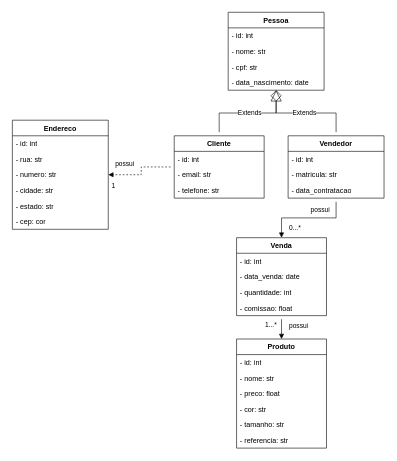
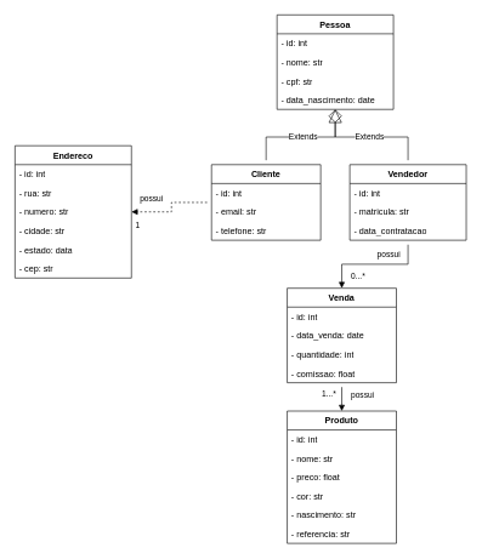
- <mxCell id="20" value="- estado: str" style="text;strokeColor=none;fillColor=none;align=left;verticalAlign=top;spacingLeft=4;spacingRight=4;overflow=hidden;rotatable=0;points=[[0,0.5],[1,0.5]];portConstraint=eastwest;whiteSpace=wrap;html=1;" parent="15" vertex="1"><mxGeometry y="130" width="160" height="26" as="geometry" /></mxCell>
+ <mxCell id="20" value="- estado: data" style="text;strokeColor=none;fillColor=none;align=left;verticalAlign=top;spacingLeft=4;spacingRight=4;overflow=hidden;rotatable=0;points=[[0,0.5],[1,0.5]];portConstraint=eastwest;whiteSpace=wrap;html=1;" parent="15" vertex="1"><mxGeometry y="130" width="160" height="26" as="geometry" /></mxCell>
- <mxCell id="21" value="&lt;div&gt;- cep: cor&lt;/div&gt;" style="text;strokeColor=none;fillColor=none;align=left;verticalAlign=top;spacingLeft=4;spacingRight=4;overflow=hidden;rotatable=0;points=[[0,0.5],[1,0.5]];portConstraint=eastwest;whiteSpace=wrap;html=1;" parent="15" vertex="1"><mxGeometry y="156" width="160" height="26" as="geometry" /></mxCell>
+ <mxCell id="21" value="&lt;div&gt;- cep: str&lt;/div&gt;" style="text;strokeColor=none;fillColor=none;align=left;verticalAlign=top;spacingLeft=4;spacingRight=4;overflow=hidden;rotatable=0;points=[[0,0.5],[1,0.5]];portConstraint=eastwest;whiteSpace=wrap;html=1;" parent="15" vertex="1"><mxGeometry y="156" width="160" height="26" as="geometry" /></mxCell>
- <mxCell id="36" value="- tamanho: str" style="text;strokeColor=none;fillColor=none;align=left;verticalAlign=top;spacingLeft=4;spacingRight=4;overflow=hidden;rotatable=0;points=[[0,0.5],[1,0.5]];portConstraint=eastwest;whiteSpace=wrap;html=1;" vertex="1" parent="31"><mxGeometry y="130" width="150" height="26" as="geometry" /></mxCell>
+ <mxCell id="36" value="- nascimento: str" style="text;strokeColor=none;fillColor=none;align=left;verticalAlign=top;spacingLeft=4;spacingRight=4;overflow=hidden;rotatable=0;points=[[0,0.5],[1,0.5]];portConstraint=eastwest;whiteSpace=wrap;html=1;" vertex="1" parent="31"><mxGeometry y="130" width="150" height="26" as="geometry" /></mxCell>
